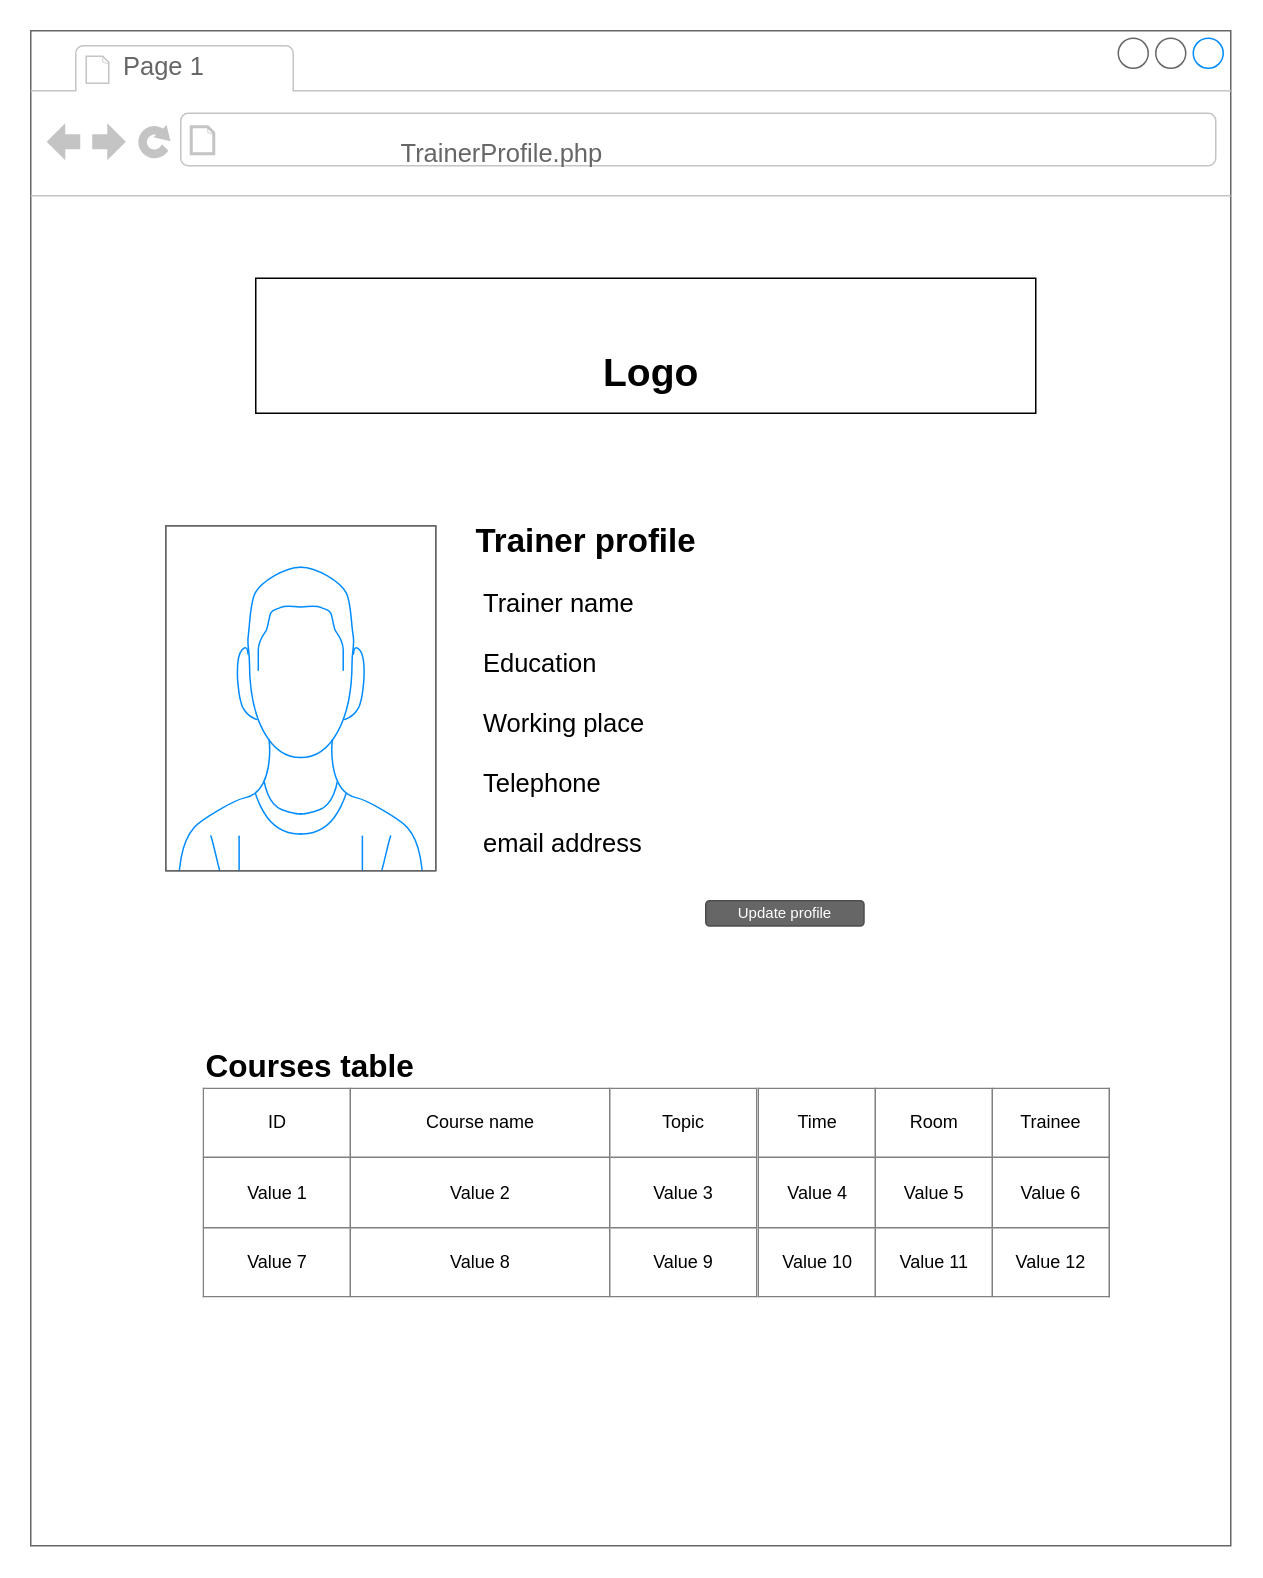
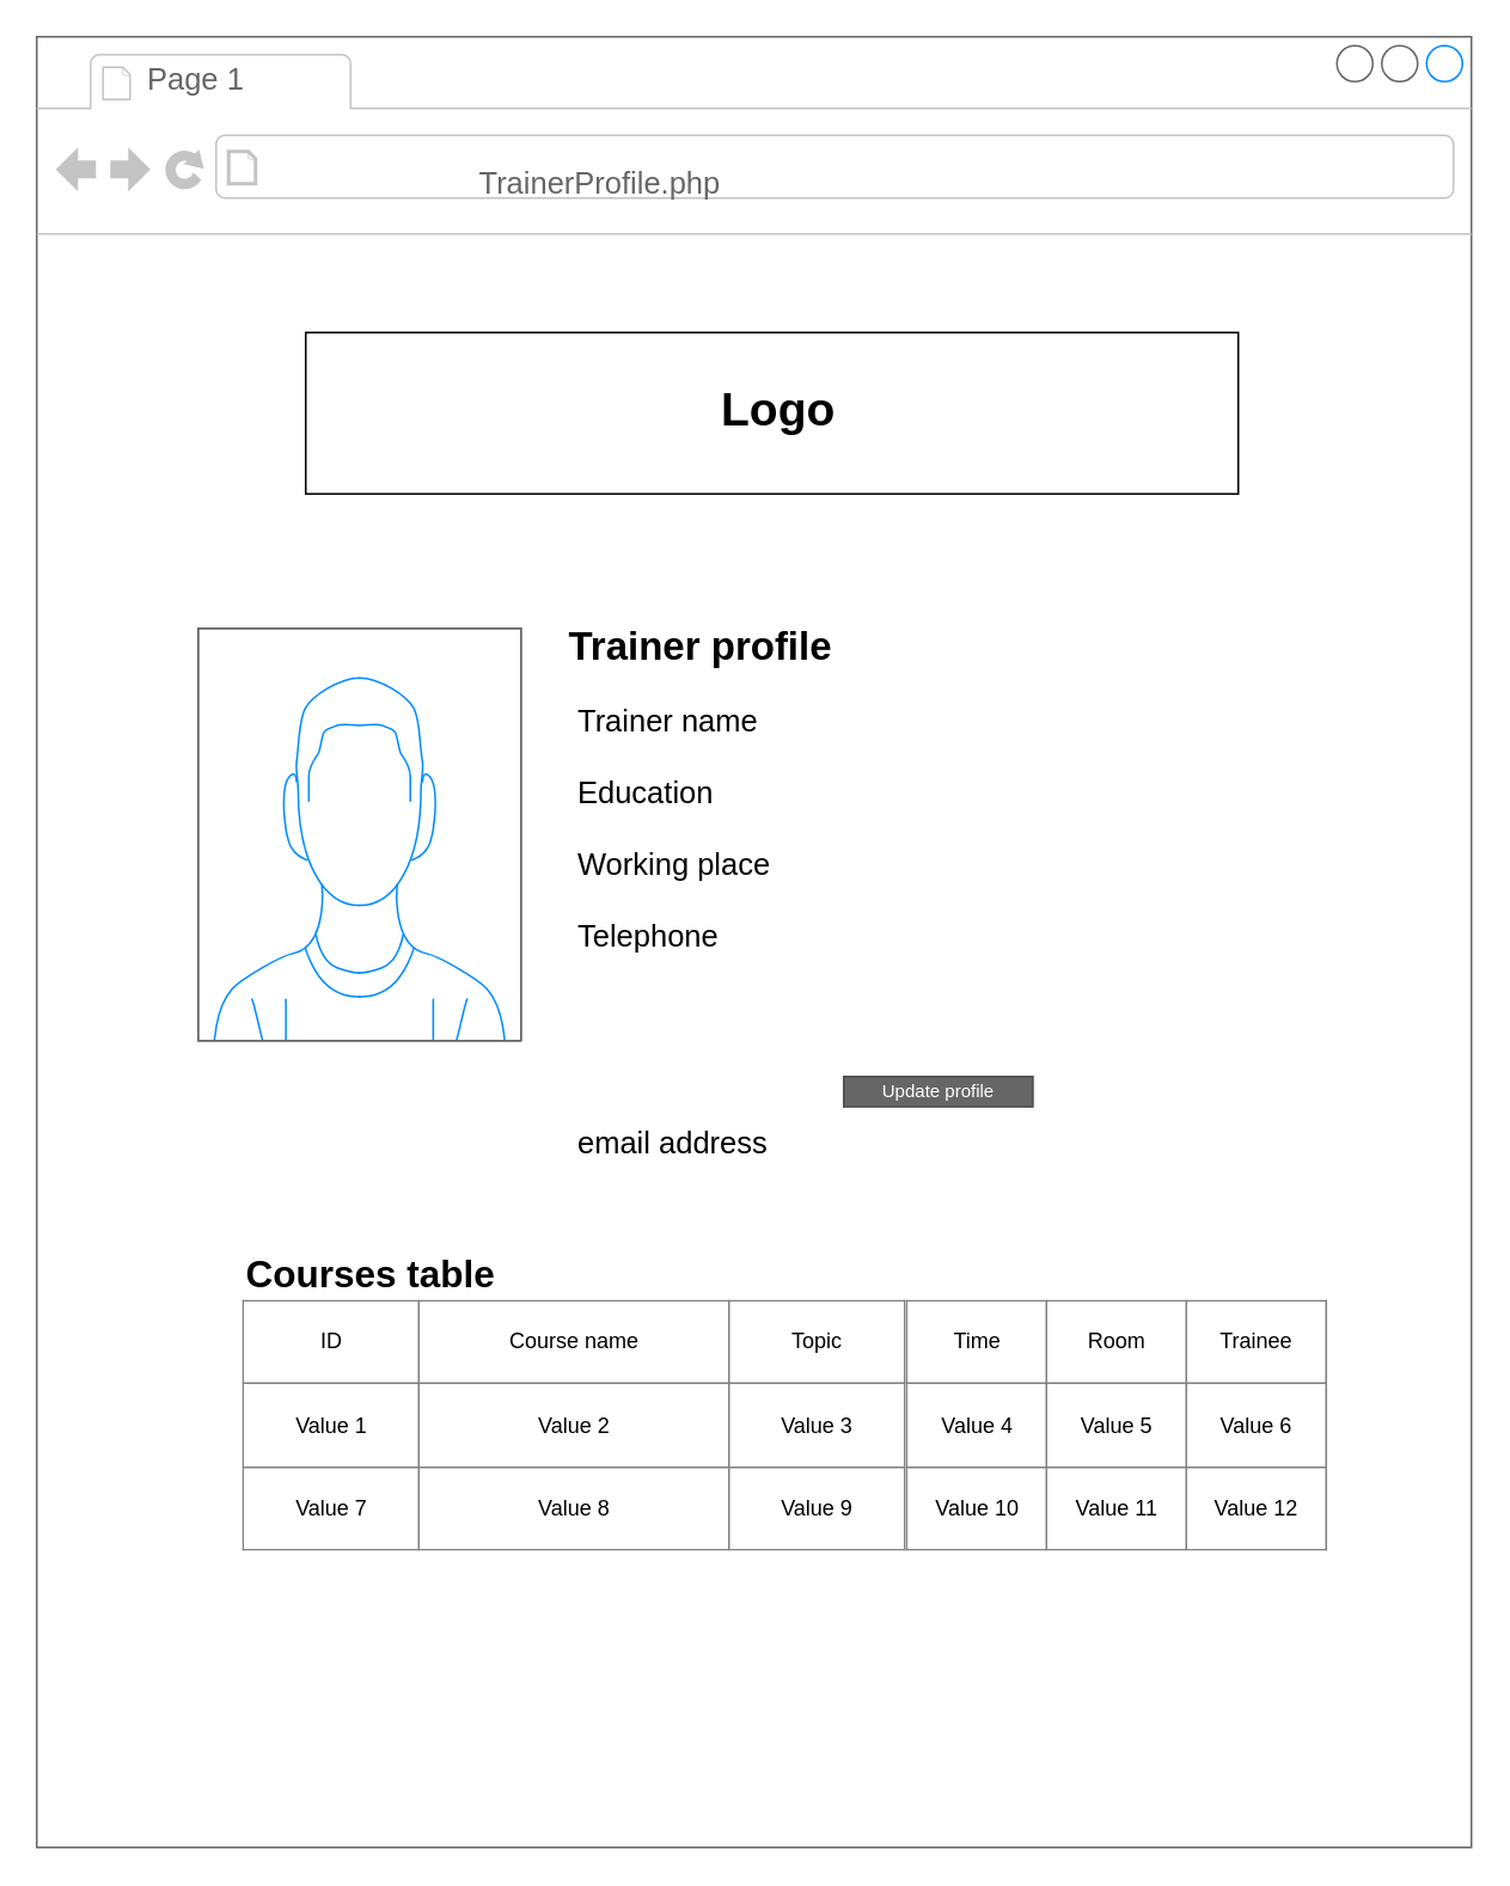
- <mxCell id="17" value="&lt;font style=&quot;font-size: 26px&quot;&gt;&lt;b&gt;Logo&lt;/b&gt;&lt;/font&gt;" style="text;html=1;resizable=0;points=[];autosize=1;align=left;verticalAlign=top;spacingTop=-4;" vertex="1" parent="1"><mxGeometry x="400" y="230" width="80" height="20" as="geometry" /></mxCell>
+ <mxCell id="17" value="&lt;font style=&quot;font-size: 26px&quot;&gt;&lt;b&gt;Logo&lt;/b&gt;&lt;/font&gt;" style="text;html=1;resizable=0;points=[];autosize=1;align=left;verticalAlign=top;spacingTop=-4;" vertex="1" parent="1"><mxGeometry x="400" y="210" width="80" height="20" as="geometry" /></mxCell>
- <mxCell id="10" value="&lt;span&gt;&lt;font style=&quot;font-size: 17px&quot;&gt;email address&lt;/font&gt;&lt;/span&gt;" style="text;html=1;resizable=0;points=[];autosize=1;align=left;verticalAlign=top;spacingTop=-4;" vertex="1" parent="2"><mxGeometry x="300" y="530" width="120" height="20" as="geometry" /></mxCell>
+ <mxCell id="10" value="&lt;span&gt;&lt;font style=&quot;font-size: 17px&quot;&gt;email address&lt;/font&gt;&lt;/span&gt;" style="text;html=1;resizable=0;points=[];autosize=1;align=left;verticalAlign=top;spacingTop=-4;" vertex="1" parent="2"><mxGeometry x="300" y="605" width="120" height="20" as="geometry" /></mxCell>
- <mxCell id="12" value="Update profile" style="rounded=1;html=1;shadow=0;dashed=0;whiteSpace=wrap;fontSize=10;fillColor=#666666;align=center;strokeColor=#4D4D4D;fontColor=#ffffff;" vertex="1" parent="2"><mxGeometry x="450" y="580" width="105.5" height="16.88" as="geometry" /></mxCell>
+ <mxCell id="12" value="Update profile" style="html=1;shadow=0;dashed=0;whiteSpace=wrap;fontSize=10;fillColor=#666666;align=center;strokeColor=#4D4D4D;fontColor=#ffffff;rounded=0;" vertex="1" parent="2"><mxGeometry x="450" y="580" width="105.5" height="16.88" as="geometry" /></mxCell>
